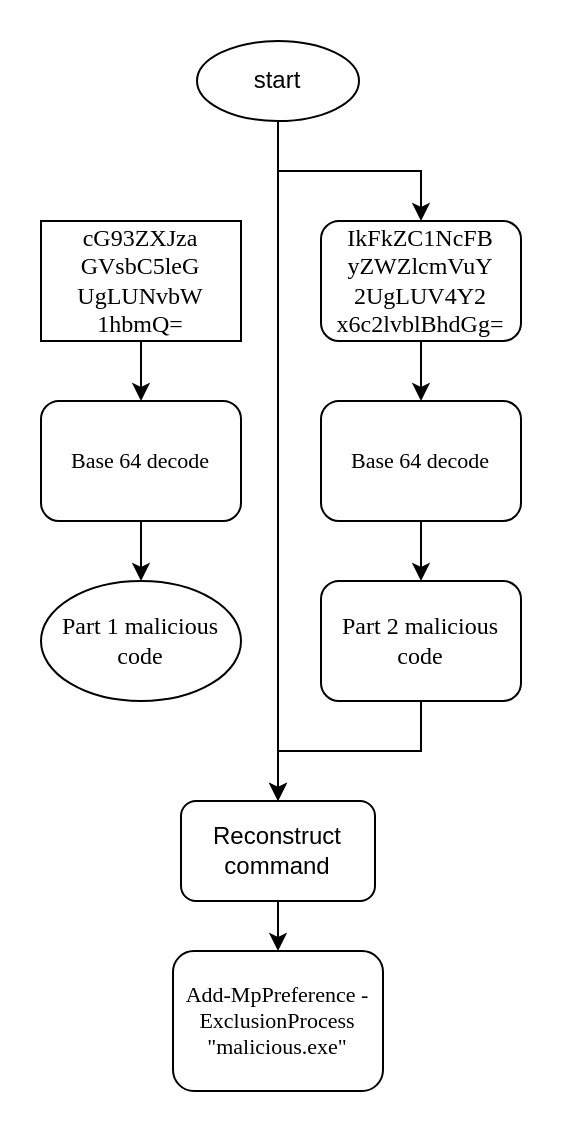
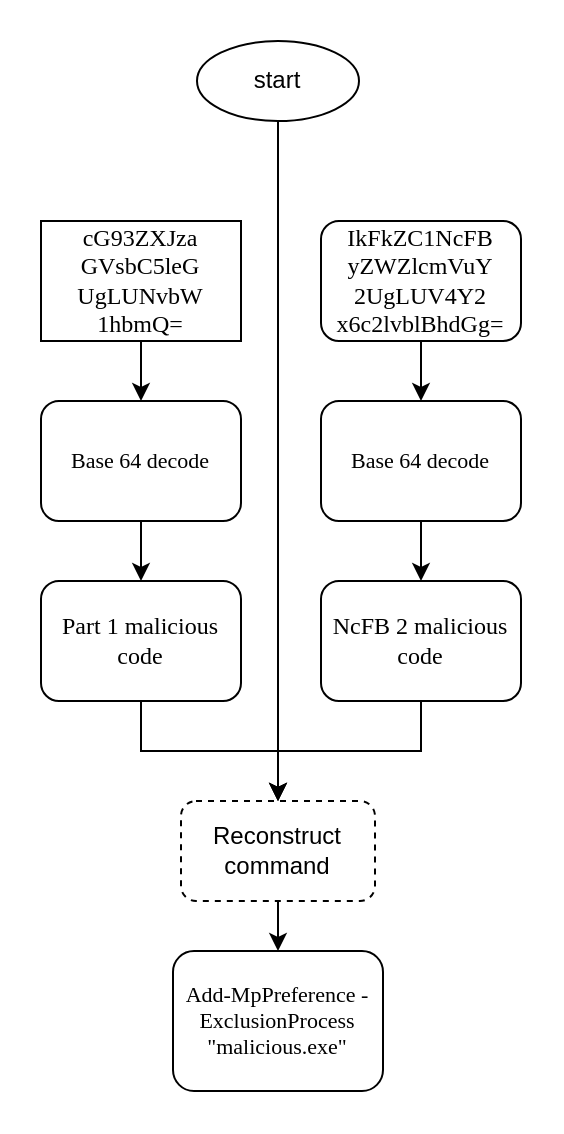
- <mxCell id="14" style="edgeStyle=orthogonalEdgeStyle;rounded=0;orthogonalLoop=1;jettySize=auto;html=1;exitX=0.5;exitY=1;exitDx=0;exitDy=0;entryX=0.5;entryY=0;entryDx=0;entryDy=0;" parent="1" source="15" target="6" edge="1"><mxGeometry relative="1" as="geometry" /></mxCell>
- <mxCell id="17" value="&lt;font style=&quot;font-size: 12px;&quot;&gt;Part 1 malicious code&lt;/font&gt;" style="ellipse;whiteSpace=wrap;html=1;shadow=0;labelBackgroundColor=none;strokeWidth=1;fontFamily=Verdana;fontSize=8;align=center;" vertex="1" parent="1"><mxGeometry x="20" y="290" width="100" height="60" as="geometry" /></mxCell>
+ <mxCell id="17" value="&lt;font style=&quot;font-size: 12px;&quot;&gt;Part 1 malicious code&lt;/font&gt;" style="rounded=1;whiteSpace=wrap;html=1;shadow=0;labelBackgroundColor=none;strokeWidth=1;fontFamily=Verdana;fontSize=8;align=center;" vertex="1" parent="1"><mxGeometry x="20" y="290" width="100" height="60" as="geometry" /></mxCell>
- <mxCell id="19" value="&lt;font style=&quot;font-size: 12px;&quot;&gt;Part 2 malicious code&lt;/font&gt;" style="rounded=1;whiteSpace=wrap;html=1;shadow=0;labelBackgroundColor=none;strokeWidth=1;fontFamily=Verdana;fontSize=8;align=center;" vertex="1" parent="1"><mxGeometry x="160" y="290" width="100" height="60" as="geometry" /></mxCell>
+ <mxCell id="19" value="&lt;font style=&quot;font-size: 12px;&quot;&gt;NcFB 2 malicious code&lt;/font&gt;" style="rounded=1;whiteSpace=wrap;html=1;shadow=0;labelBackgroundColor=none;strokeWidth=1;fontFamily=Verdana;fontSize=8;align=center;" vertex="1" parent="1"><mxGeometry x="160" y="290" width="100" height="60" as="geometry" /></mxCell>
+ <mxCell id="16" style="edgeStyle=orthogonalEdgeStyle;rounded=0;orthogonalLoop=1;jettySize=auto;html=1;exitX=0.5;exitY=1;exitDx=0;exitDy=0;entryX=0.5;entryY=0;entryDx=0;entryDy=0;" edge="1" parent="1" source="17" target="12"><mxGeometry relative="1" as="geometry" /></mxCell>
- <mxCell id="12" value="Reconstruct command" style="rounded=1;whiteSpace=wrap;html=1;" parent="1" vertex="1"><mxGeometry x="90" y="400" width="97" height="50" as="geometry" /></mxCell>
+ <mxCell id="12" value="Reconstruct command" style="rounded=1;whiteSpace=wrap;html=1;dashed=1;" parent="1" vertex="1"><mxGeometry x="90" y="400" width="97" height="50" as="geometry" /></mxCell>
